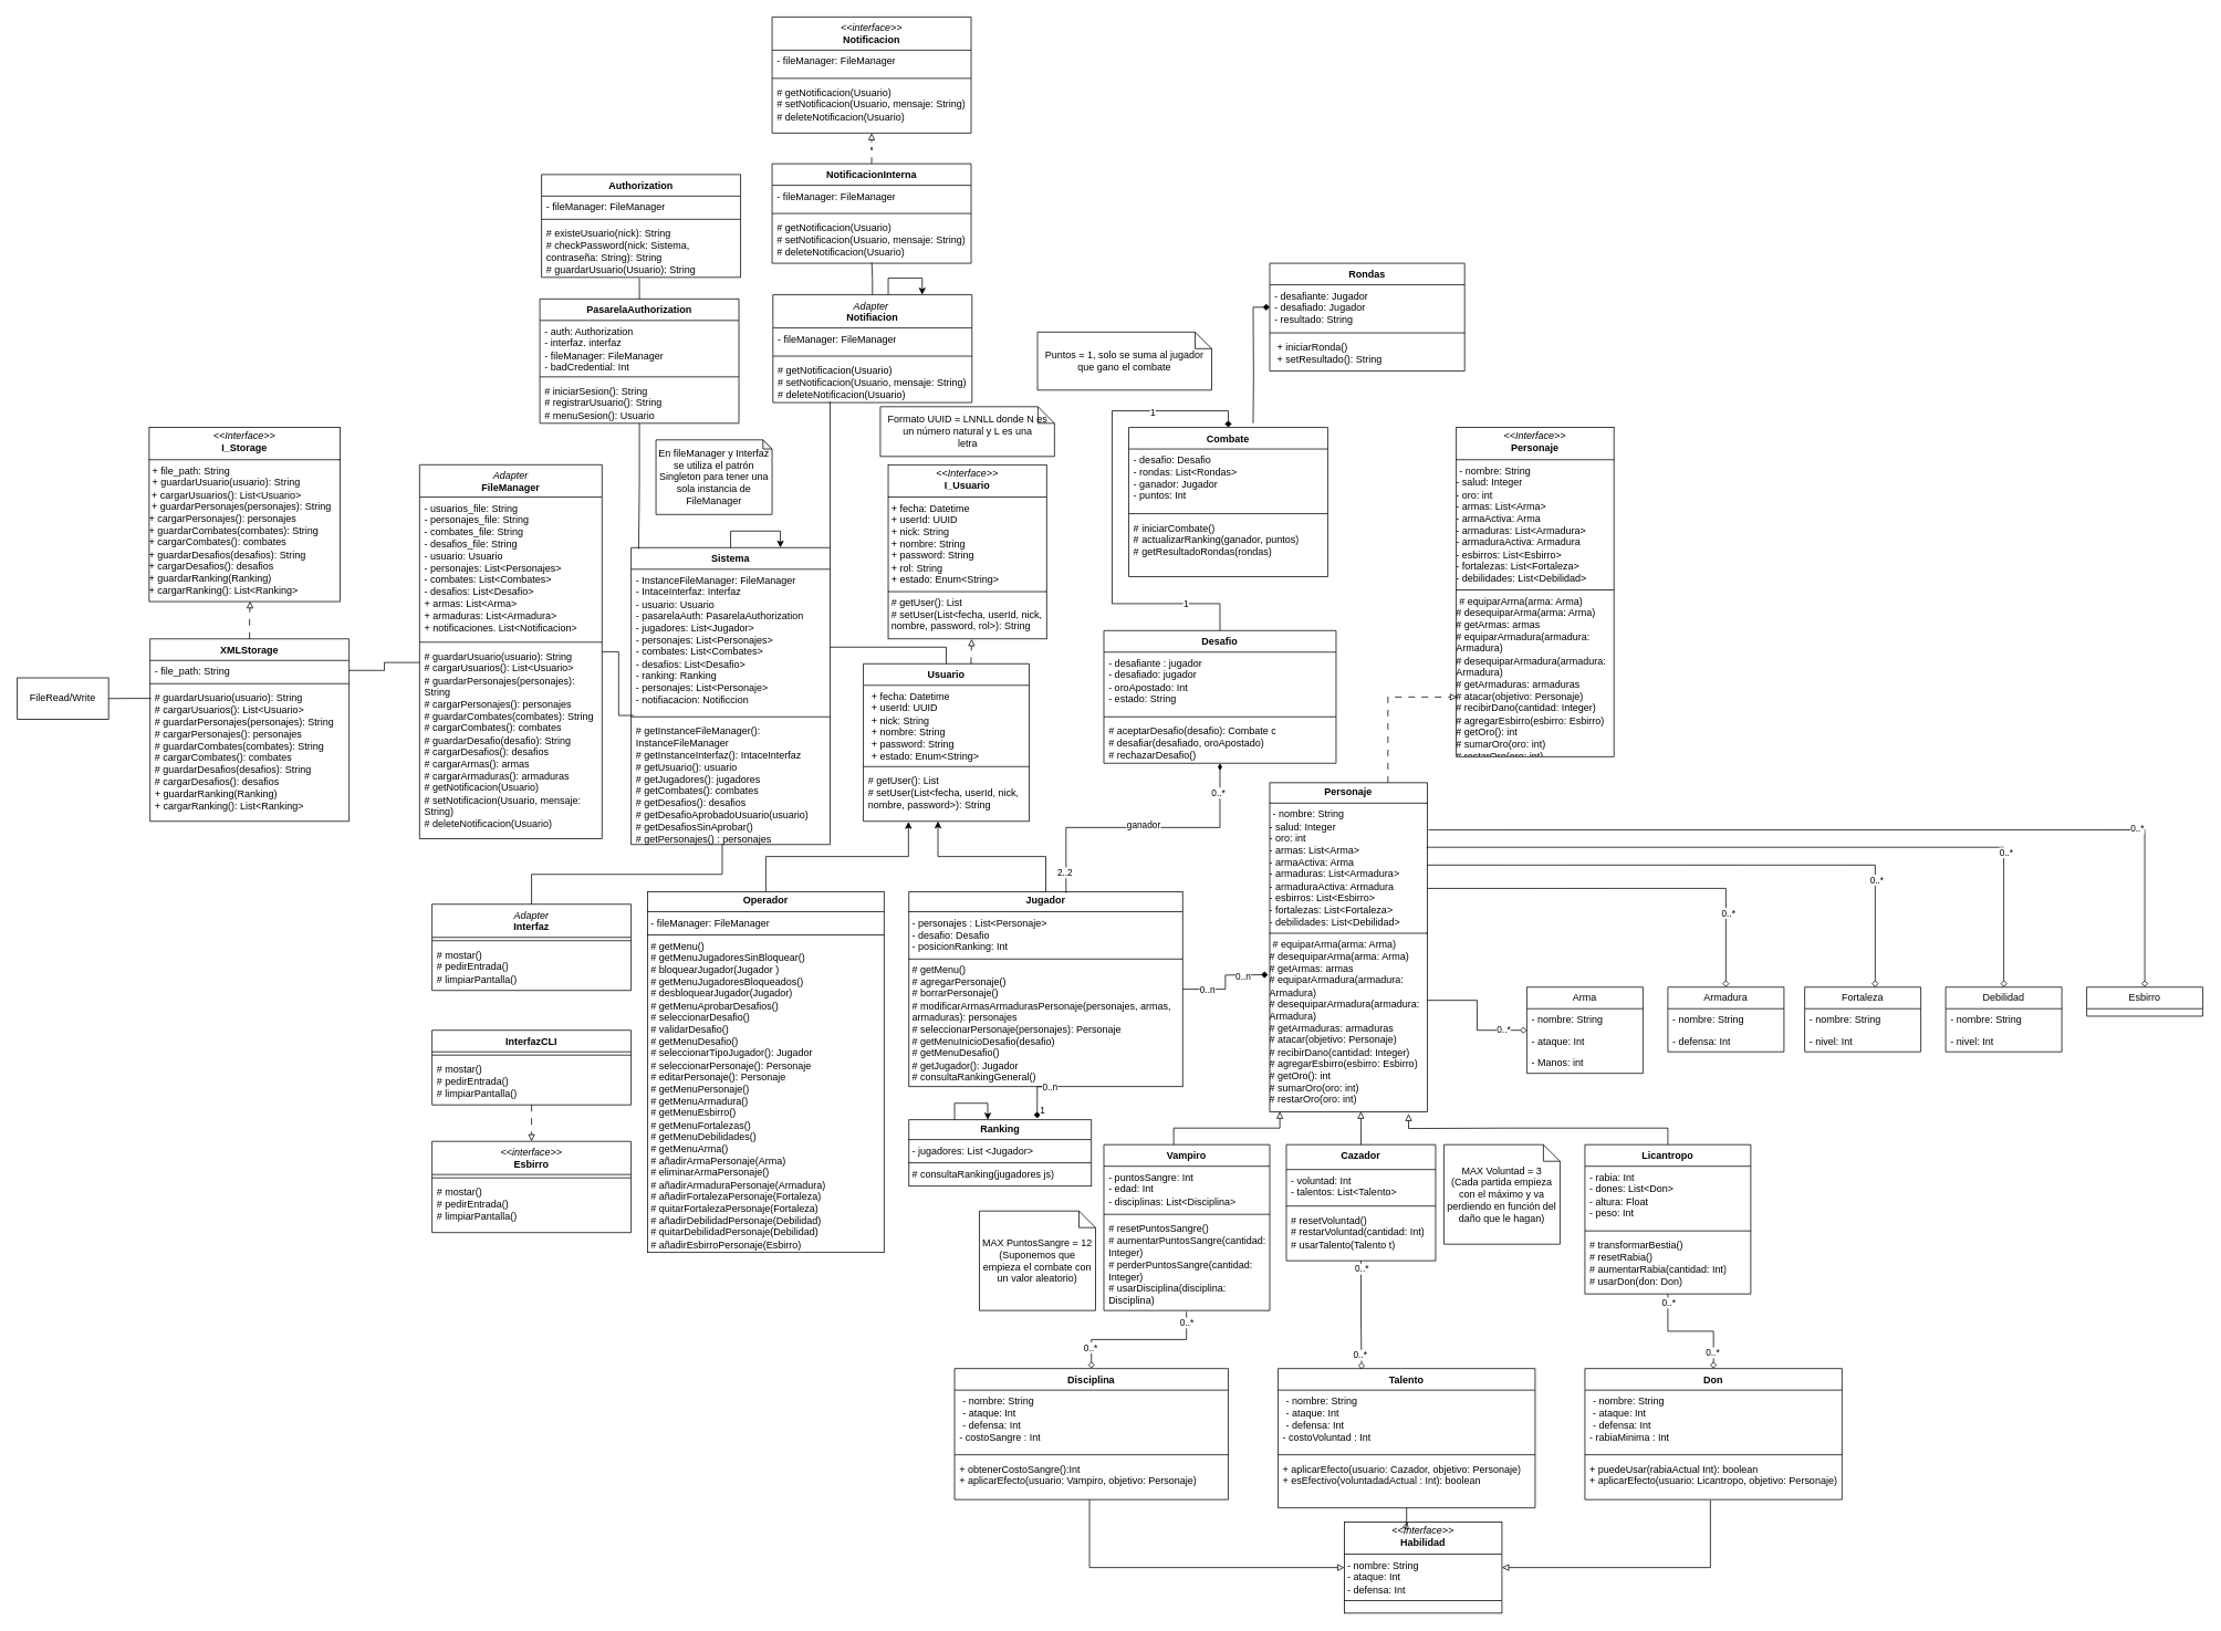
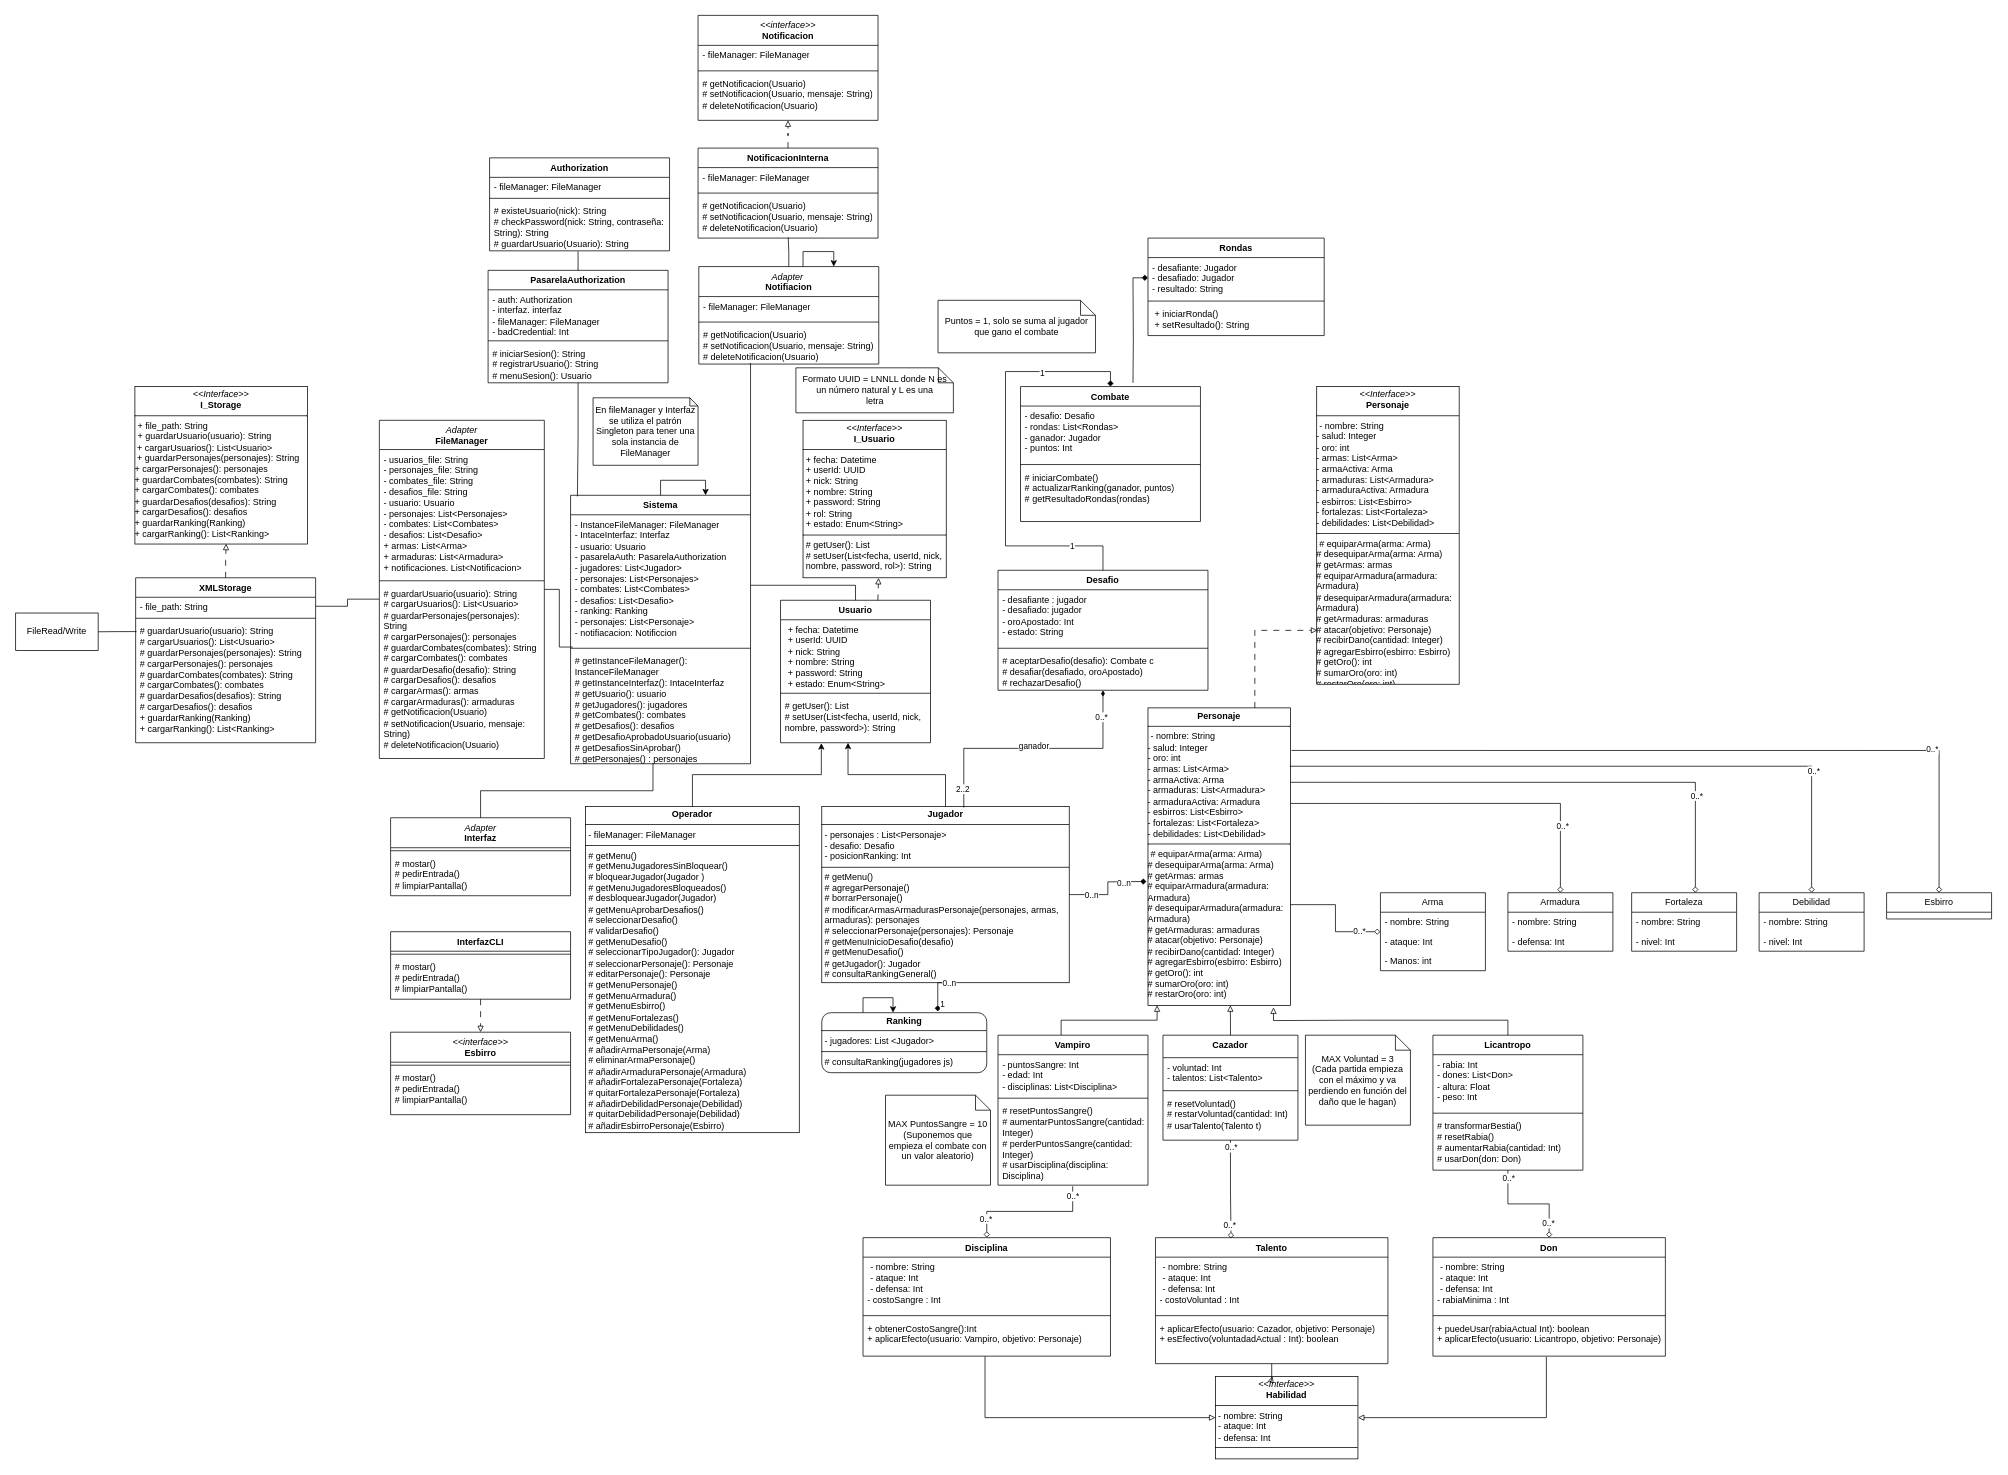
- <mxCell id="145" value="&lt;div&gt;&lt;span style=&quot;background-color: transparent; color: light-dark(rgb(0, 0, 0), rgb(255, 255, 255));&quot;&gt;# existeUsuario(nick): String&lt;/span&gt;&lt;/div&gt;&lt;div&gt;# checkPassword(nick: Sistema, contraseña: String): String&lt;/div&gt;&lt;div&gt;# guardarUsuario(Usuario): String&lt;/div&gt;" style="text;strokeColor=none;fillColor=none;align=left;verticalAlign=top;spacingLeft=4;spacingRight=4;overflow=hidden;rotatable=0;points=[[0,0.5],[1,0.5]];portConstraint=eastwest;whiteSpace=wrap;html=1;" parent="142" vertex="1"><mxGeometry y="58" width="240" height="66" as="geometry" /></mxCell>
+ <mxCell id="145" value="&lt;div&gt;&lt;span style=&quot;background-color: transparent; color: light-dark(rgb(0, 0, 0), rgb(255, 255, 255));&quot;&gt;# existeUsuario(nick): String&lt;/span&gt;&lt;/div&gt;&lt;div&gt;# checkPassword(nick: String, contraseña: String): String&lt;/div&gt;&lt;div&gt;# guardarUsuario(Usuario): String&lt;/div&gt;" style="text;strokeColor=none;fillColor=none;align=left;verticalAlign=top;spacingLeft=4;spacingRight=4;overflow=hidden;rotatable=0;points=[[0,0.5],[1,0.5]];portConstraint=eastwest;whiteSpace=wrap;html=1;" parent="142" vertex="1"><mxGeometry y="58" width="240" height="66" as="geometry" /></mxCell>
- <mxCell id="115" value="&lt;p style=&quot;margin:0px;margin-top:4px;text-align:center;&quot;&gt;&lt;b&gt;Ranking&lt;/b&gt;&lt;/p&gt;&lt;hr size=&quot;1&quot; style=&quot;border-style:solid;&quot;&gt;&lt;p style=&quot;margin:0px;margin-left:4px;&quot;&gt;- jugadores: List &amp;lt;Jugador&amp;gt;&lt;br&gt;&lt;/p&gt;&lt;hr size=&quot;1&quot; style=&quot;border-style:solid;&quot;&gt;&lt;p style=&quot;margin:0px;margin-left:4px;&quot;&gt;# consultaRanking(jugadores js)&lt;/p&gt;&lt;p style=&quot;margin:0px;margin-left:4px;&quot;&gt;&lt;span style=&quot;background-color: transparent; color: light-dark(rgb(0, 0, 0), rgb(255, 255, 255));&quot;&gt;&lt;br&gt;&lt;/span&gt;&lt;/p&gt;" style="verticalAlign=top;align=left;overflow=fill;html=1;whiteSpace=wrap;" parent="1" vertex="1"><mxGeometry x="1095" y="1350" width="220" height="80" as="geometry" /></mxCell>
+ <mxCell id="115" value="&lt;p style=&quot;margin:0px;margin-top:4px;text-align:center;&quot;&gt;&lt;b&gt;Ranking&lt;/b&gt;&lt;/p&gt;&lt;hr size=&quot;1&quot; style=&quot;border-style:solid;&quot;&gt;&lt;p style=&quot;margin:0px;margin-left:4px;&quot;&gt;- jugadores: List &amp;lt;Jugador&amp;gt;&lt;br&gt;&lt;/p&gt;&lt;hr size=&quot;1&quot; style=&quot;border-style:solid;&quot;&gt;&lt;p style=&quot;margin:0px;margin-left:4px;&quot;&gt;# consultaRanking(jugadores js)&lt;/p&gt;&lt;p style=&quot;margin:0px;margin-left:4px;&quot;&gt;&lt;span style=&quot;background-color: transparent; color: light-dark(rgb(0, 0, 0), rgb(255, 255, 255));&quot;&gt;&lt;br&gt;&lt;/span&gt;&lt;/p&gt;" style="verticalAlign=top;align=left;overflow=fill;html=1;whiteSpace=wrap;rounded=1;" parent="1" vertex="1"><mxGeometry x="1095" y="1350" width="220" height="80" as="geometry" /></mxCell>
- <mxCell id="166" value="MAX PuntosSangre = 12&lt;div&gt;(Suponemos que empieza el combate con un valor aleatorio)&lt;/div&gt;" style="shape=note;size=20;whiteSpace=wrap;html=1;" vertex="1" parent="1"><mxGeometry x="1180" y="1460" width="140" height="120" as="geometry" /></mxCell>
+ <mxCell id="166" value="MAX PuntosSangre = 10&lt;div&gt;(Suponemos que empieza el combate con un valor aleatorio)&lt;/div&gt;" style="shape=note;size=20;whiteSpace=wrap;html=1;" vertex="1" parent="1"><mxGeometry x="1180" y="1460" width="140" height="120" as="geometry" /></mxCell>
